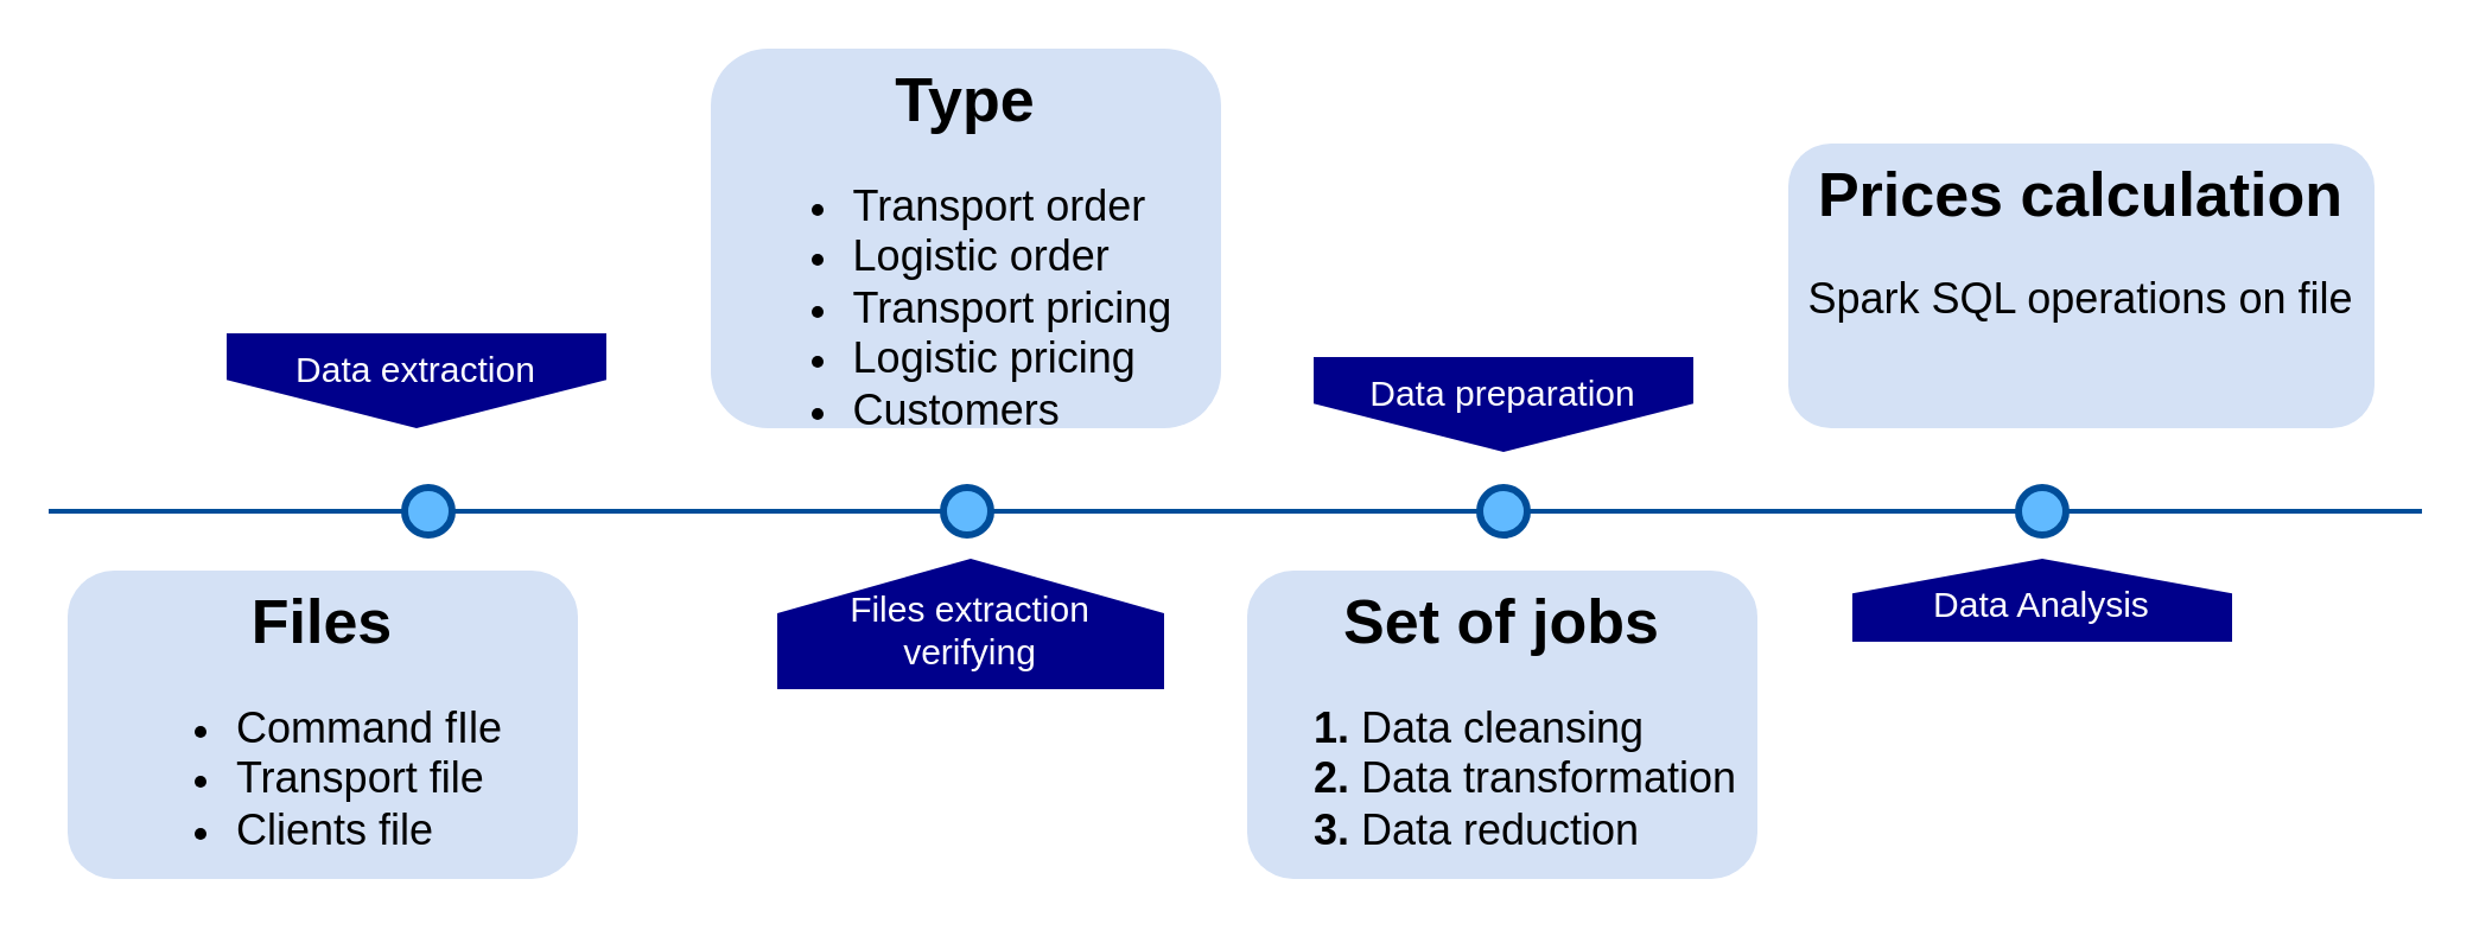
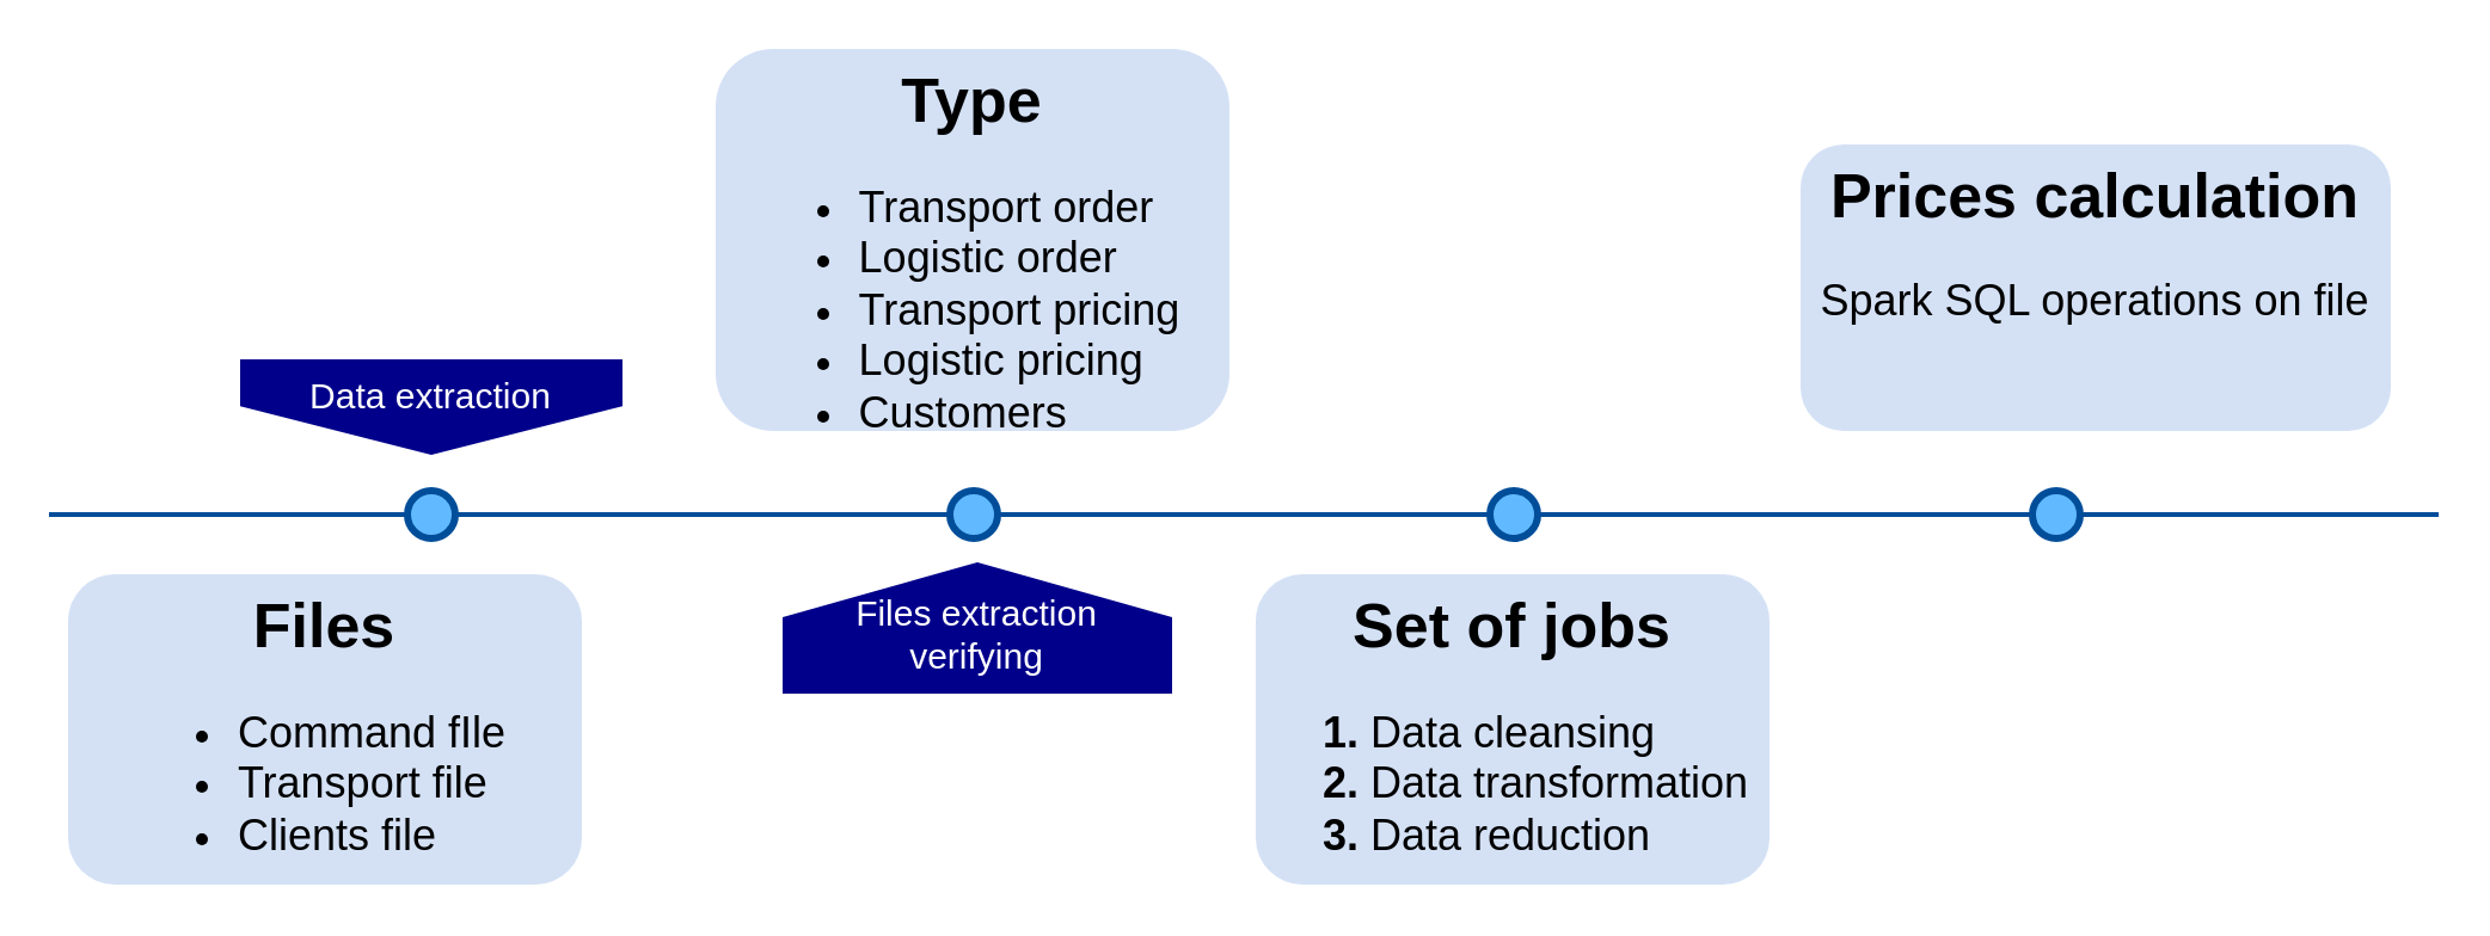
- <mxCell id="14" value="&lt;span&gt;Data extraction&lt;/span&gt;" style="shape=offPageConnector;whiteSpace=wrap;html=1;fontSize=15;fontColor=#FFFFFF;size=0.509;verticalAlign=top;strokeColor=none;fillColor=#00008B;" vertex="1" parent="1"><mxGeometry x="95" y="140" width="160" height="40" as="geometry" /></mxCell>
+ <mxCell id="14" value="&lt;span&gt;Data extraction&lt;/span&gt;" style="shape=offPageConnector;whiteSpace=wrap;html=1;fontSize=15;fontColor=#FFFFFF;size=0.509;verticalAlign=top;strokeColor=none;fillColor=#00008B;" vertex="1" parent="1"><mxGeometry x="100" y="150" width="160" height="40" as="geometry" /></mxCell>
- <mxCell id="3" value="&lt;span&gt;Data preparation&lt;/span&gt;" style="shape=offPageConnector;whiteSpace=wrap;html=1;fontSize=15;fontColor=#FFFFFF;size=0.509;verticalAlign=top;strokeColor=none;fillColor=#00008B;" parent="1" vertex="1"><mxGeometry x="553" y="150" width="160" height="40" as="geometry" /></mxCell>
- <mxCell id="5" value="&lt;span&gt;Data Analysis&lt;/span&gt;" style="shape=offPageConnector;whiteSpace=wrap;html=1;fontSize=15;fontColor=#FFFFFF;size=0.418;flipV=1;verticalAlign=bottom;strokeColor=none;spacingBottom=4;fillColor=#00008B;" parent="1" vertex="1"><mxGeometry x="780" y="235" width="160" height="35" as="geometry" /></mxCell>
